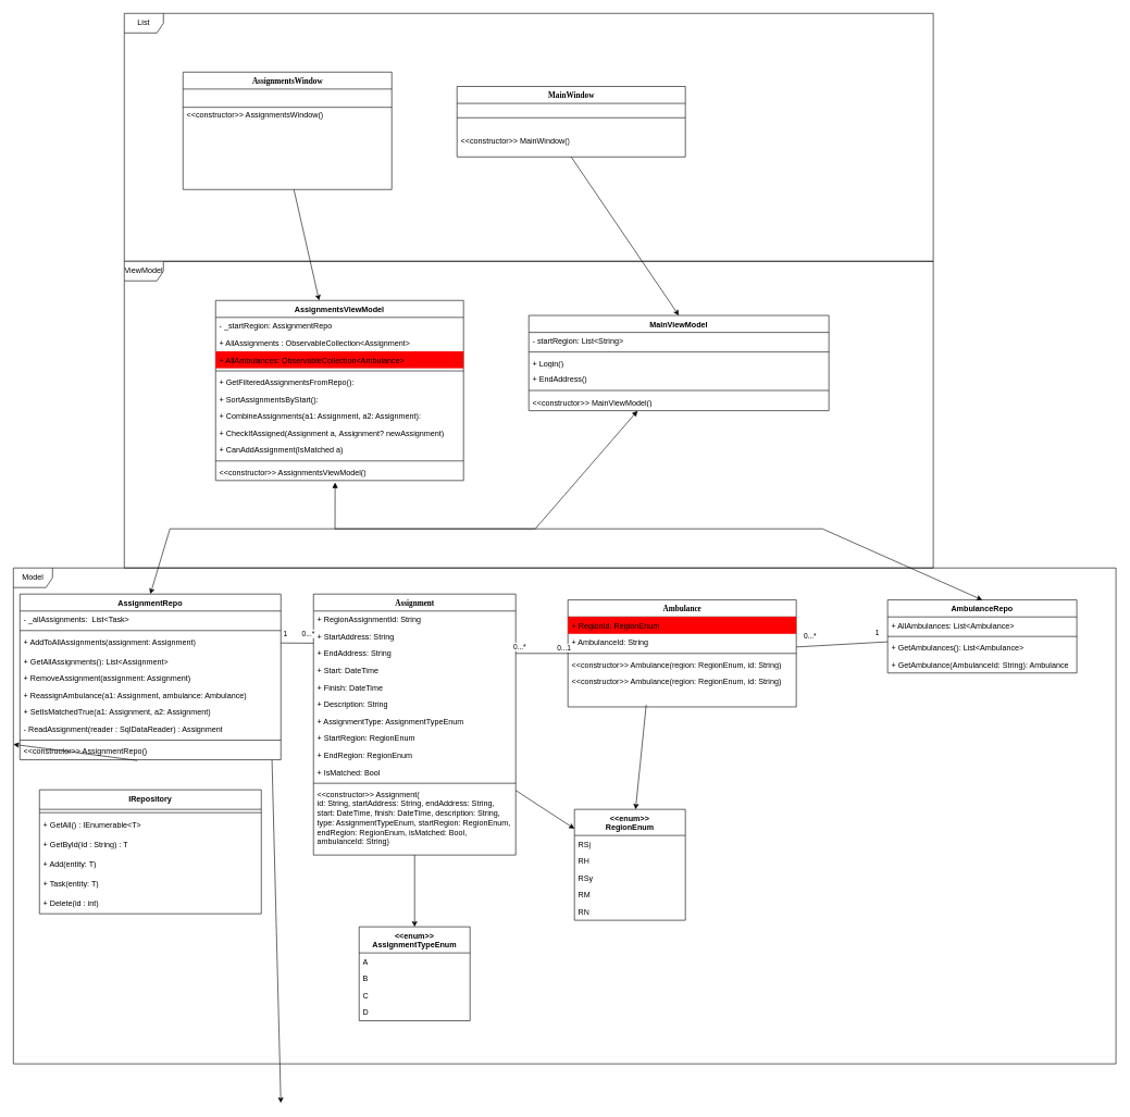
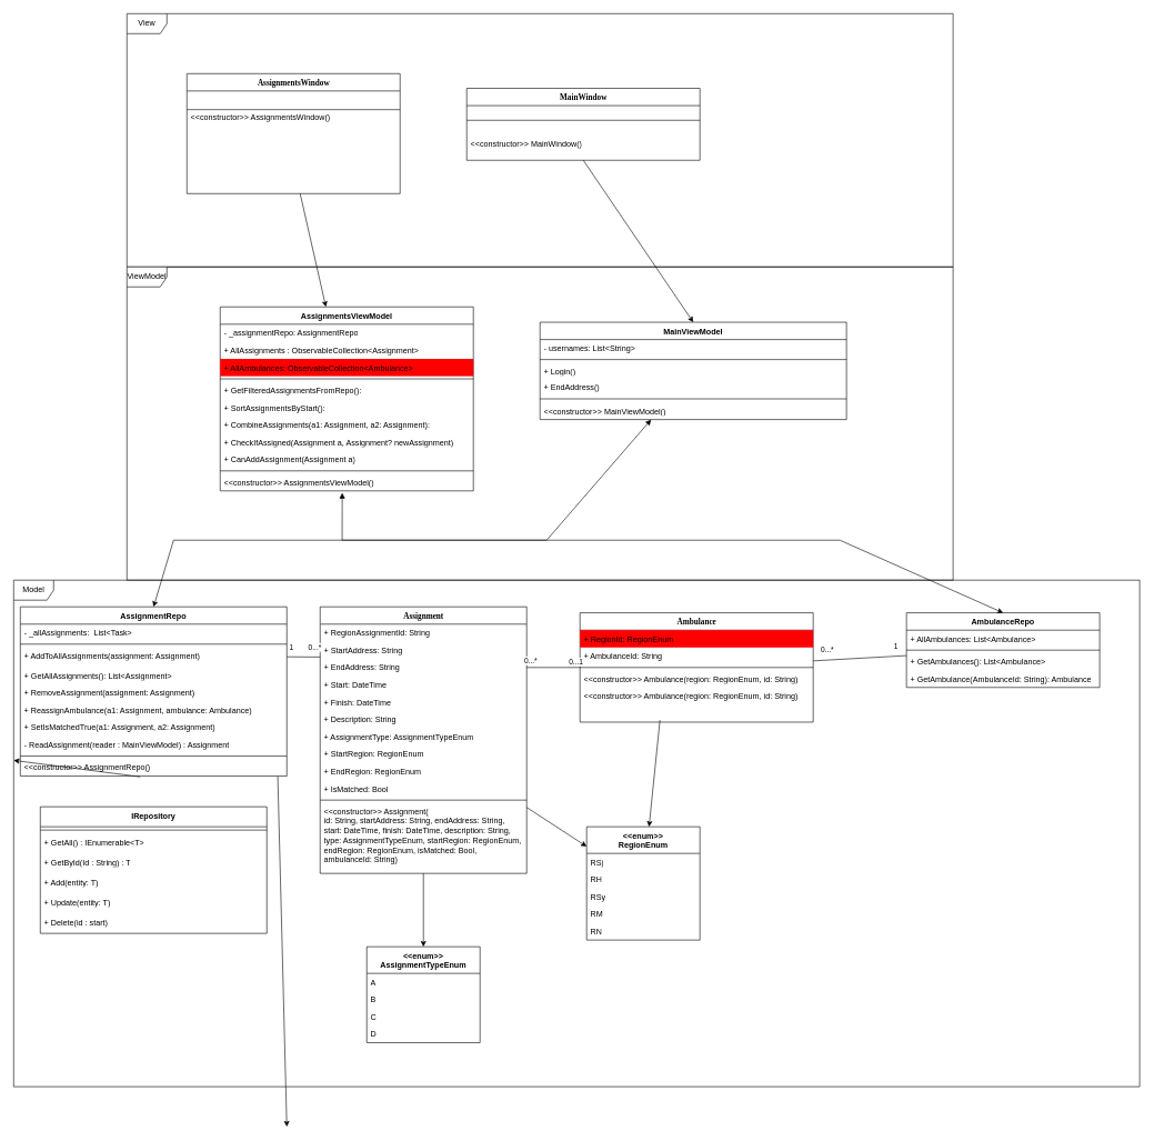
- <mxCell id="27" value="List" style="shape=umlFrame;whiteSpace=wrap;html=1;pointerEvents=0;" parent="1" vertex="1"><mxGeometry x="190" y="20" width="1240" height="380" as="geometry" /></mxCell>
+ <mxCell id="27" value="View" style="shape=umlFrame;whiteSpace=wrap;html=1;pointerEvents=0;" parent="1" vertex="1"><mxGeometry x="190" y="20" width="1240" height="380" as="geometry" /></mxCell>
- <mxCell id="69" value="- _startRegion: AssignmentRepo" style="text;strokeColor=none;fillColor=none;align=left;verticalAlign=top;spacingLeft=4;spacingRight=4;overflow=hidden;rotatable=0;points=[[0,0.5],[1,0.5]];portConstraint=eastwest;whiteSpace=wrap;html=1;" parent="68" vertex="1"><mxGeometry y="26" width="380" height="26" as="geometry" /></mxCell>
+ <mxCell id="69" value="- _assignmentRepo: AssignmentRepo" style="text;strokeColor=none;fillColor=none;align=left;verticalAlign=top;spacingLeft=4;spacingRight=4;overflow=hidden;rotatable=0;points=[[0,0.5],[1,0.5]];portConstraint=eastwest;whiteSpace=wrap;html=1;" parent="68" vertex="1"><mxGeometry y="26" width="380" height="26" as="geometry" /></mxCell>
- <mxCell id="62" value="- startRegion: List&amp;lt;String&amp;gt;" style="text;strokeColor=none;fillColor=none;align=left;verticalAlign=top;spacingLeft=4;spacingRight=4;overflow=hidden;rotatable=0;points=[[0,0.5],[1,0.5]];portConstraint=eastwest;whiteSpace=wrap;html=1;" vertex="1" parent="61"><mxGeometry y="26" width="460" height="26" as="geometry" /></mxCell>
+ <mxCell id="62" value="- usernames: List&amp;lt;String&amp;gt;" style="text;strokeColor=none;fillColor=none;align=left;verticalAlign=top;spacingLeft=4;spacingRight=4;overflow=hidden;rotatable=0;points=[[0,0.5],[1,0.5]];portConstraint=eastwest;whiteSpace=wrap;html=1;" vertex="1" parent="61"><mxGeometry y="26" width="460" height="26" as="geometry" /></mxCell>
- <mxCell id="77" value="+&amp;nbsp;CanAddAssignment(IsMatched a)" style="text;strokeColor=none;fillColor=none;align=left;verticalAlign=top;spacingLeft=4;spacingRight=4;overflow=hidden;rotatable=0;points=[[0,0.5],[1,0.5]];portConstraint=eastwest;whiteSpace=wrap;html=1;" parent="68" vertex="1"><mxGeometry y="216" width="380" height="26" as="geometry" /></mxCell>
+ <mxCell id="77" value="+&amp;nbsp;CanAddAssignment(Assignment a)" style="text;strokeColor=none;fillColor=none;align=left;verticalAlign=top;spacingLeft=4;spacingRight=4;overflow=hidden;rotatable=0;points=[[0,0.5],[1,0.5]];portConstraint=eastwest;whiteSpace=wrap;html=1;" parent="68" vertex="1"><mxGeometry y="216" width="380" height="26" as="geometry" /></mxCell>
- <mxCell id="38" value="- ReadAssignment(reader : SqlDataReader) : Assignment" style="text;strokeColor=none;fillColor=none;align=left;verticalAlign=top;spacingLeft=4;spacingRight=4;overflow=hidden;rotatable=0;points=[[0,0.5],[1,0.5]];portConstraint=eastwest;whiteSpace=wrap;html=1;" vertex="1" parent="30"><mxGeometry y="194" width="400" height="26" as="geometry" /></mxCell>
+ <mxCell id="38" value="- ReadAssignment(reader : MainViewModel) : Assignment" style="text;strokeColor=none;fillColor=none;align=left;verticalAlign=top;spacingLeft=4;spacingRight=4;overflow=hidden;rotatable=0;points=[[0,0.5],[1,0.5]];portConstraint=eastwest;whiteSpace=wrap;html=1;" vertex="1" parent="30"><mxGeometry y="194" width="400" height="26" as="geometry" /></mxCell>
- <mxCell id="98" value="+ Task(entity: T)&amp;nbsp;" style="text;html=1;strokeColor=none;fillColor=none;align=left;verticalAlign=top;spacingLeft=4;spacingRight=4;whiteSpace=wrap;overflow=hidden;rotatable=0;points=[[0,0.5],[1,0.5]];portConstraint=eastwest;" vertex="1" parent="93"><mxGeometry y="130" width="340" height="30" as="geometry" /></mxCell>
+ <mxCell id="98" value="+ Update(entity: T)&amp;nbsp;" style="text;html=1;strokeColor=none;fillColor=none;align=left;verticalAlign=top;spacingLeft=4;spacingRight=4;whiteSpace=wrap;overflow=hidden;rotatable=0;points=[[0,0.5],[1,0.5]];portConstraint=eastwest;" vertex="1" parent="93"><mxGeometry y="130" width="340" height="30" as="geometry" /></mxCell>
- <mxCell id="99" value="+ Delete(id : int)&amp;nbsp;" style="text;html=1;strokeColor=none;fillColor=none;align=left;verticalAlign=top;spacingLeft=4;spacingRight=4;whiteSpace=wrap;overflow=hidden;rotatable=0;points=[[0,0.5],[1,0.5]];portConstraint=eastwest;" vertex="1" parent="93"><mxGeometry y="160" width="340" height="30" as="geometry" /></mxCell>
+ <mxCell id="99" value="+ Delete(id : start)&amp;nbsp;" style="text;html=1;strokeColor=none;fillColor=none;align=left;verticalAlign=top;spacingLeft=4;spacingRight=4;whiteSpace=wrap;overflow=hidden;rotatable=0;points=[[0,0.5],[1,0.5]];portConstraint=eastwest;" vertex="1" parent="93"><mxGeometry y="160" width="340" height="30" as="geometry" /></mxCell>
